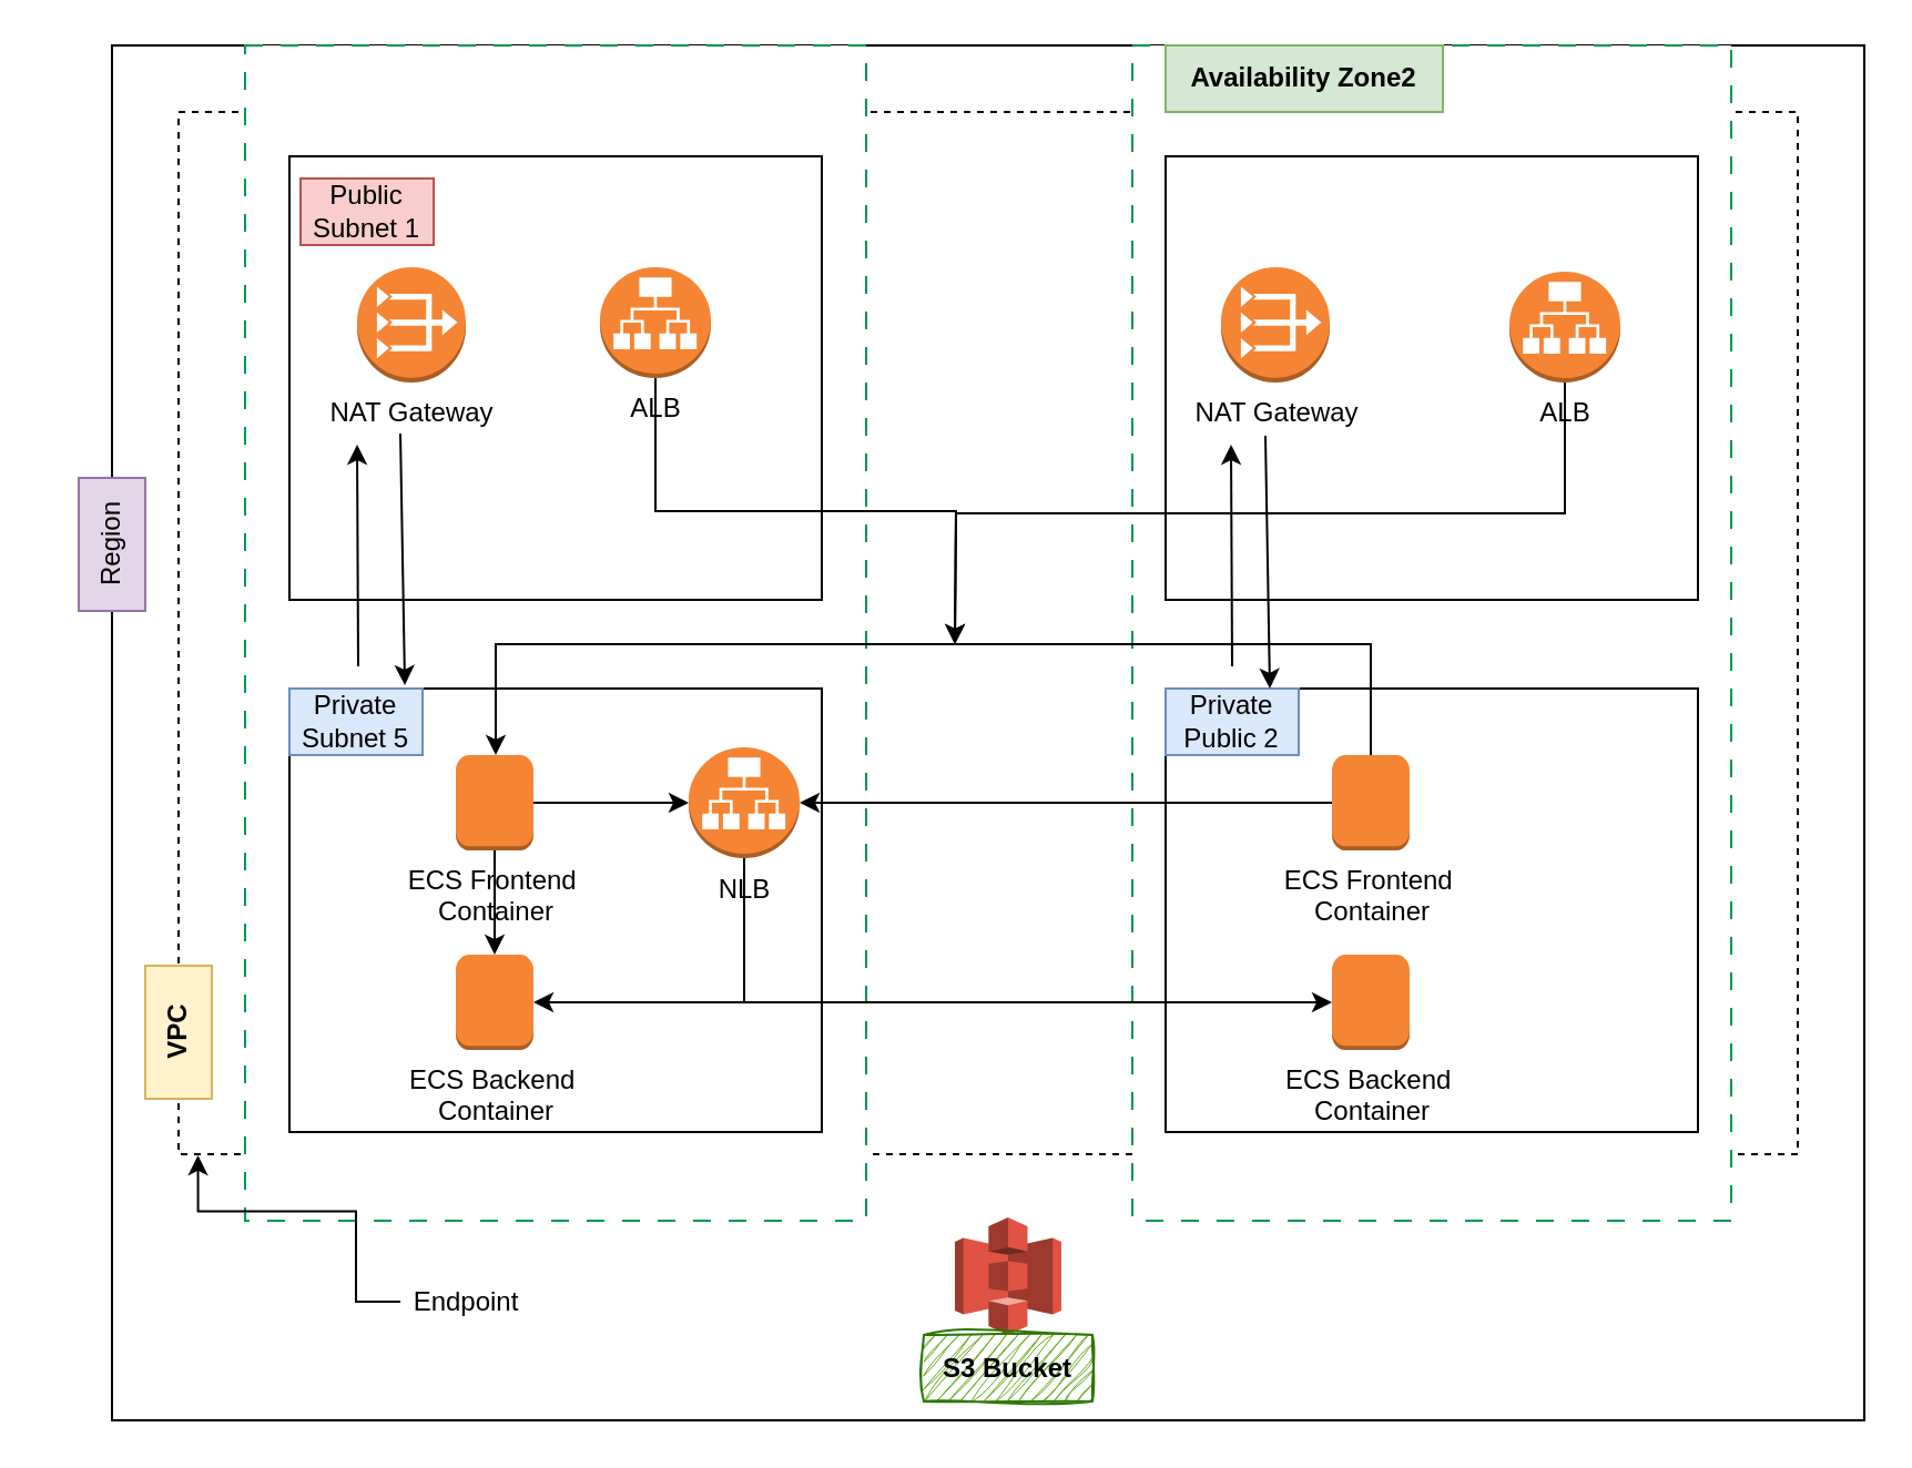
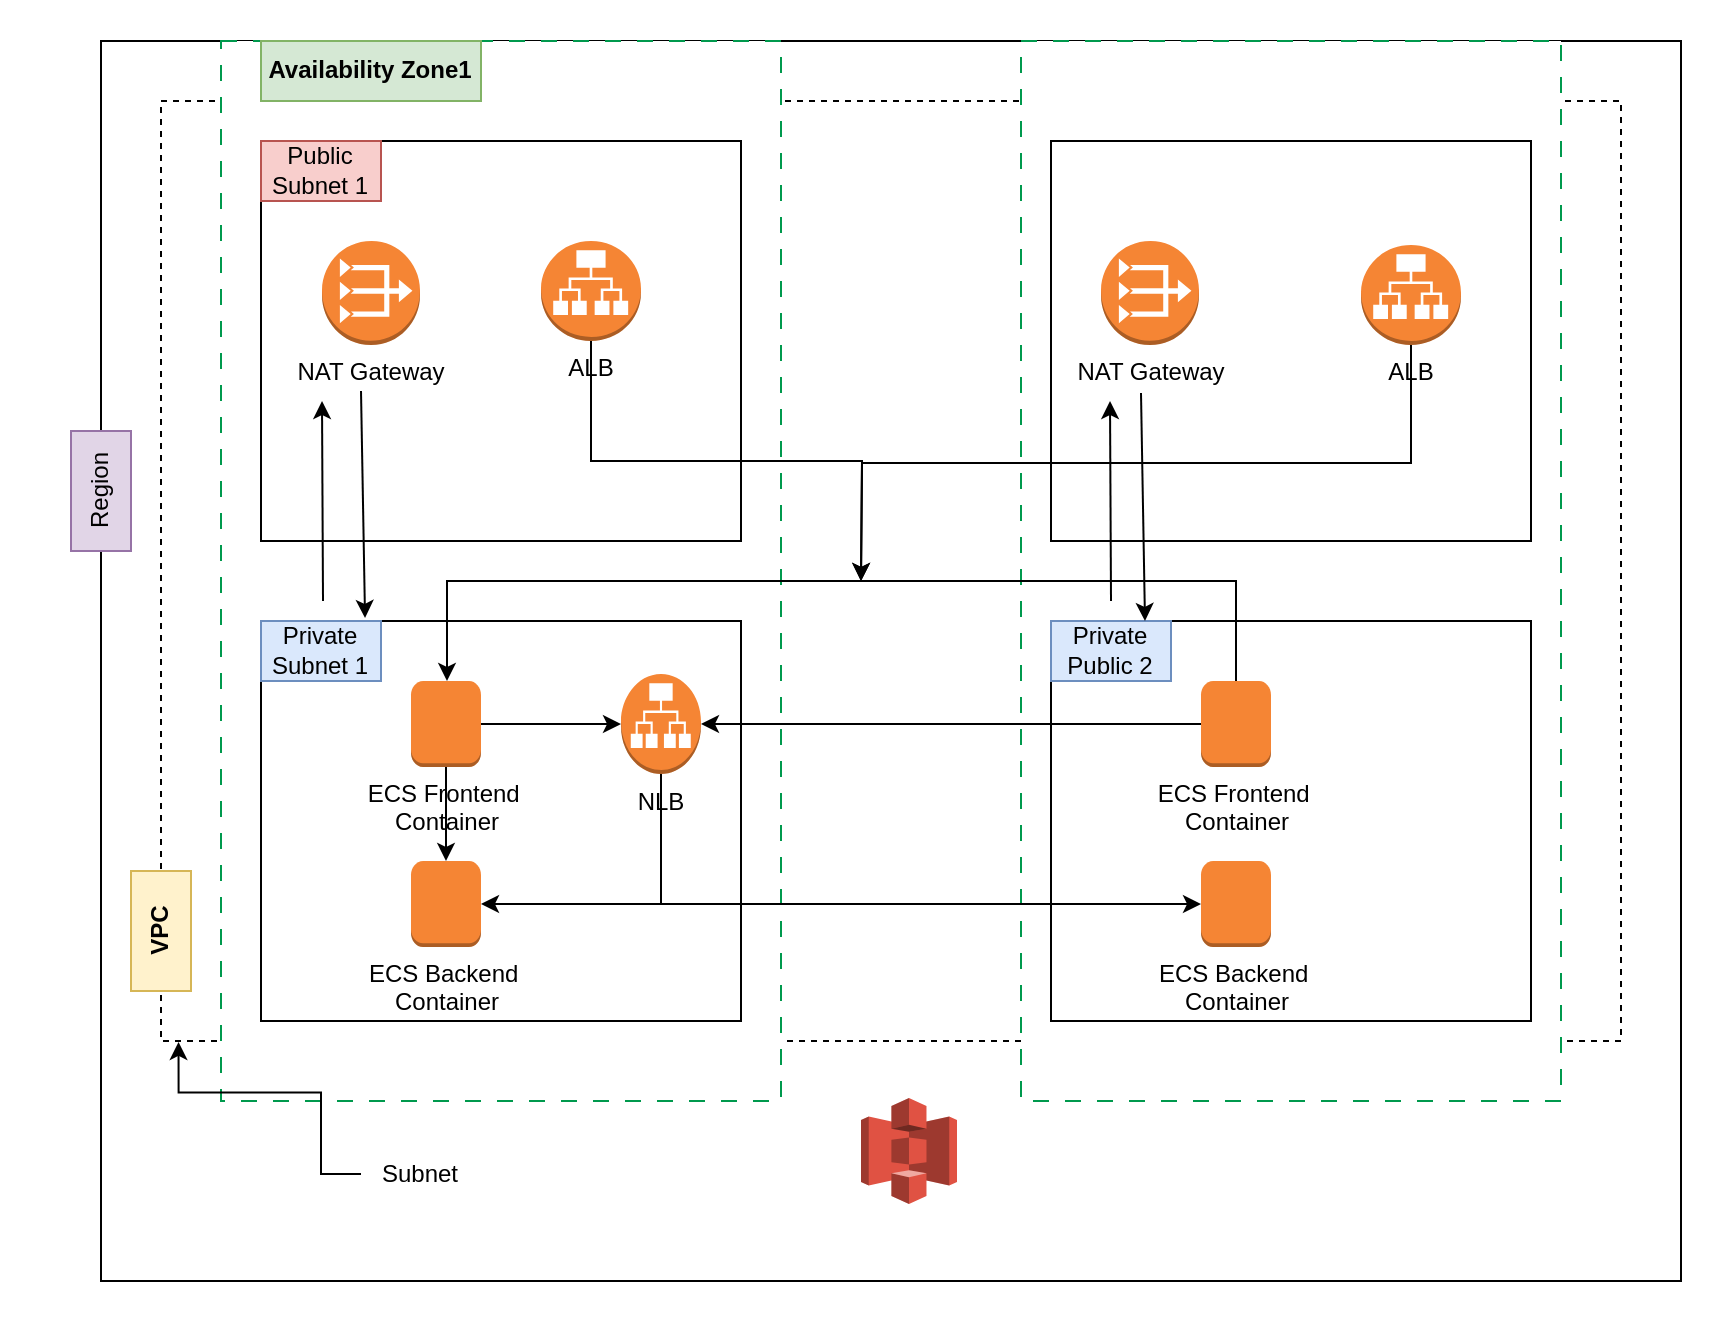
+ <mxCell id="13" value="&lt;b&gt;Availability Zone1&lt;/b&gt;" style="text;html=1;align=center;verticalAlign=middle;whiteSpace=wrap;rounded=0;fillColor=#d5e8d4;strokeColor=#82b366;" vertex="1" parent="1"><mxGeometry x="130" y="20" width="110" height="30" as="geometry" /></mxCell>
- <mxCell id="14" value="&lt;b&gt;Availability Zone2&lt;/b&gt;" style="text;html=1;align=center;verticalAlign=middle;whiteSpace=wrap;rounded=0;fillColor=#d5e8d4;strokeColor=#82b366;" vertex="1" parent="1"><mxGeometry x="525" y="20" width="125" height="30" as="geometry" /></mxCell>
- <mxCell id="10" value="Public Subnet 1" style="text;html=1;align=center;verticalAlign=middle;whiteSpace=wrap;rounded=0;fillColor=#f8cecc;strokeColor=#b85450;" vertex="1" parent="1"><mxGeometry x="135" y="80" width="60" height="30" as="geometry" /></mxCell>
+ <mxCell id="10" value="Public Subnet 1" style="text;html=1;align=center;verticalAlign=middle;whiteSpace=wrap;rounded=0;fillColor=#f8cecc;strokeColor=#b85450;" vertex="1" parent="1"><mxGeometry x="130" y="70" width="60" height="30" as="geometry" /></mxCell>
- <mxCell id="12" value="Private&lt;div&gt;Subnet 5&lt;/div&gt;" style="text;html=1;align=center;verticalAlign=middle;whiteSpace=wrap;rounded=0;fillColor=#dae8fc;strokeColor=#6c8ebf;" vertex="1" parent="1"><mxGeometry x="130" y="310" width="60" height="30" as="geometry" /></mxCell>
+ <mxCell id="12" value="Private&lt;div&gt;Subnet 1&lt;/div&gt;" style="text;html=1;align=center;verticalAlign=middle;whiteSpace=wrap;rounded=0;fillColor=#dae8fc;strokeColor=#6c8ebf;" vertex="1" parent="1"><mxGeometry x="130" y="310" width="60" height="30" as="geometry" /></mxCell>
- <mxCell id="31" value="NLB" style="outlineConnect=0;dashed=0;verticalLabelPosition=bottom;verticalAlign=top;align=center;html=1;shape=mxgraph.aws3.application_load_balancer;fillColor=#F58534;gradientColor=none;" vertex="1" parent="1"><mxGeometry x="310" y="336.5" width="50" height="50" as="geometry" /></mxCell>
+ <mxCell id="31" value="NLB" style="outlineConnect=0;dashed=0;verticalLabelPosition=bottom;verticalAlign=top;align=center;html=1;shape=mxgraph.aws3.application_load_balancer;fillColor=#F58534;gradientColor=none;" vertex="1" parent="1"><mxGeometry x="310" y="336.5" width="40" height="50" as="geometry" /></mxCell>
- <mxCell id="40" value="Endpoint" style="text;html=1;align=center;verticalAlign=middle;whiteSpace=wrap;rounded=0;" vertex="1" parent="1"><mxGeometry x="180" y="571.5" width="60" height="30" as="geometry" /></mxCell>
+ <mxCell id="40" value="Subnet" style="text;html=1;align=center;verticalAlign=middle;whiteSpace=wrap;rounded=0;" vertex="1" parent="1"><mxGeometry x="180" y="571.5" width="60" height="30" as="geometry" /></mxCell>
- <mxCell id="18" value="&lt;font color=&quot;#000000&quot;&gt;&lt;b&gt;S3 Bucket&lt;/b&gt;&lt;/font&gt;" style="text;html=1;align=center;verticalAlign=middle;whiteSpace=wrap;rounded=0;fillColor=#60a917;fontColor=#ffffff;strokeColor=#2D7600;sketch=1;curveFitting=1;jiggle=2;" vertex="1" parent="1"><mxGeometry x="416" y="601.5" width="76" height="30" as="geometry" /></mxCell>
